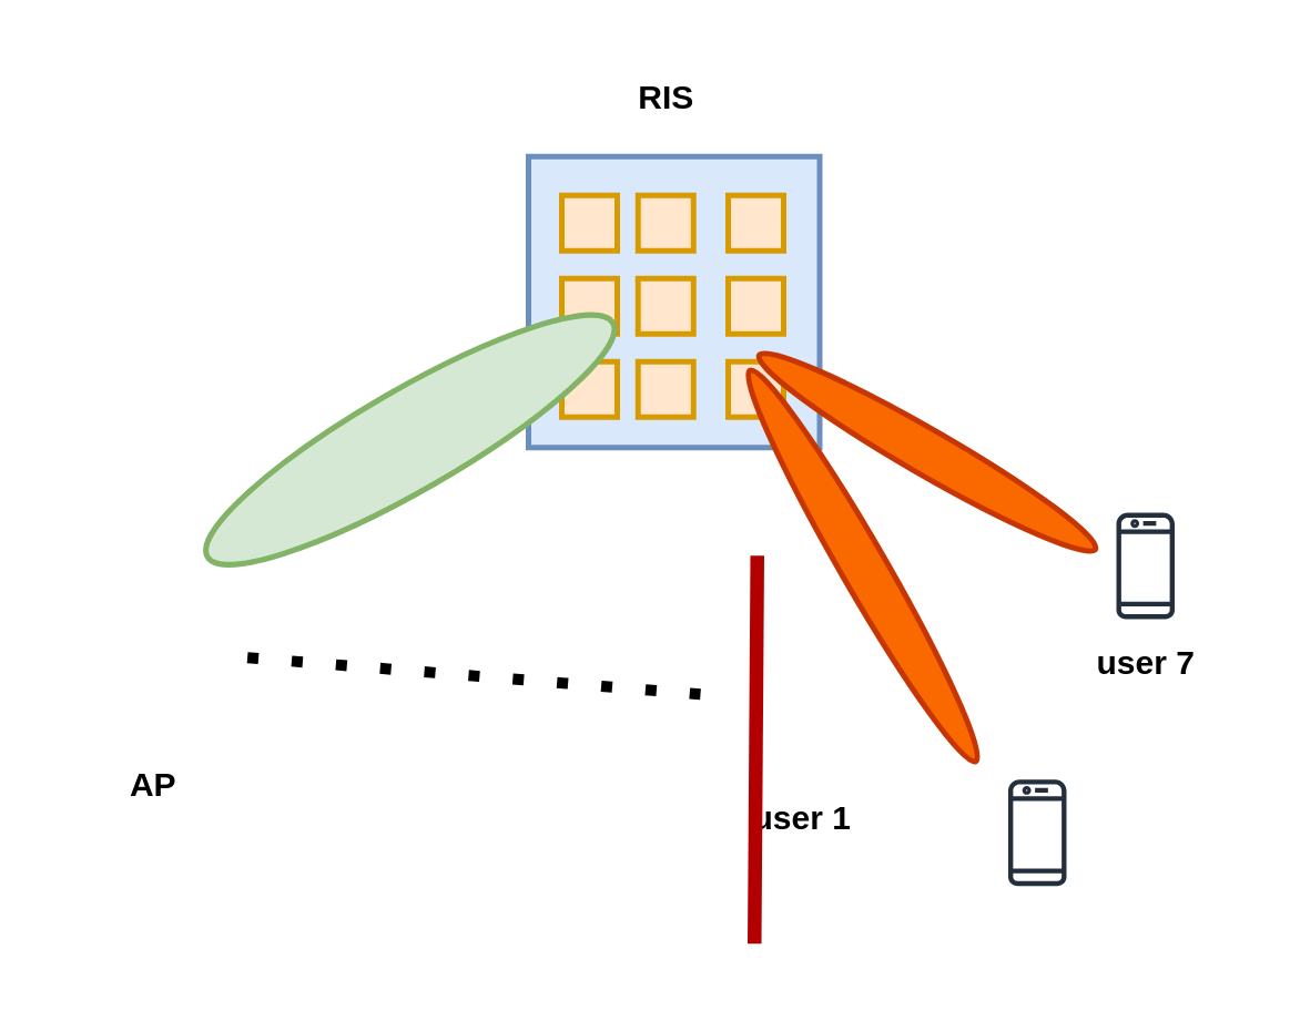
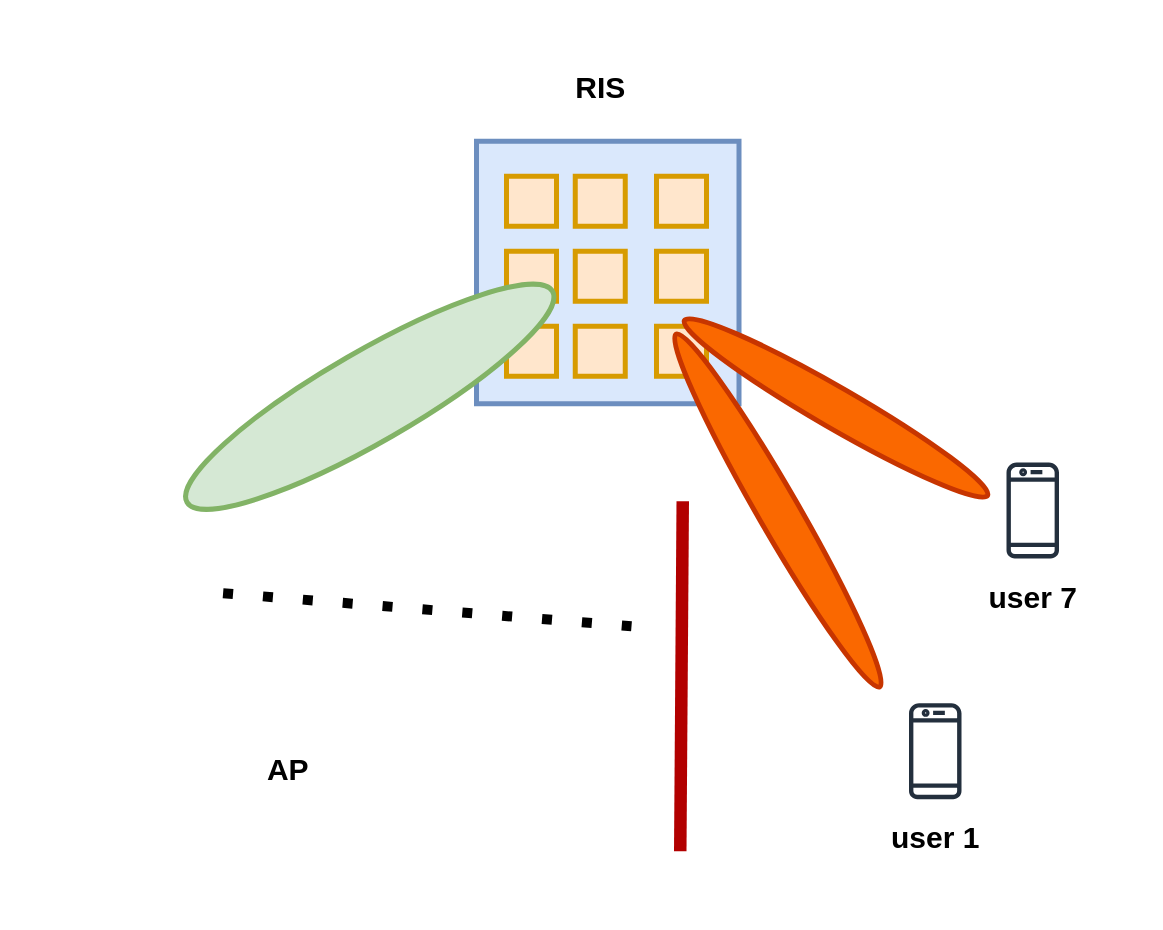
- <mxCell id="18" value="&lt;b&gt;AP&lt;/b&gt;" style="text;html=1;strokeColor=none;fillColor=none;align=center;verticalAlign=middle;whiteSpace=wrap;rounded=0;" vertex="1" parent="1"><mxGeometry x="24.63" y="268" width="60" height="30" as="geometry" /></mxCell>
+ <mxCell id="18" value="&lt;b&gt;AP&lt;/b&gt;" style="text;html=1;strokeColor=none;fillColor=none;align=center;verticalAlign=middle;whiteSpace=wrap;rounded=0;" vertex="1" parent="1"><mxGeometry x="84.63" y="293" width="60" height="30" as="geometry" /></mxCell>
- <mxCell id="19" value="&lt;b&gt;user 1&lt;/b&gt;" style="text;html=1;strokeColor=none;fillColor=none;align=center;verticalAlign=middle;whiteSpace=wrap;rounded=0;" vertex="1" parent="1"><mxGeometry x="258.5" y="279.95" width="60" height="30" as="geometry" /></mxCell>
+ <mxCell id="19" value="&lt;b&gt;user 1&lt;/b&gt;" style="text;html=1;strokeColor=none;fillColor=none;align=center;verticalAlign=middle;whiteSpace=wrap;rounded=0;" vertex="1" parent="1"><mxGeometry x="343.5" y="319.95" width="60" height="30" as="geometry" /></mxCell>
